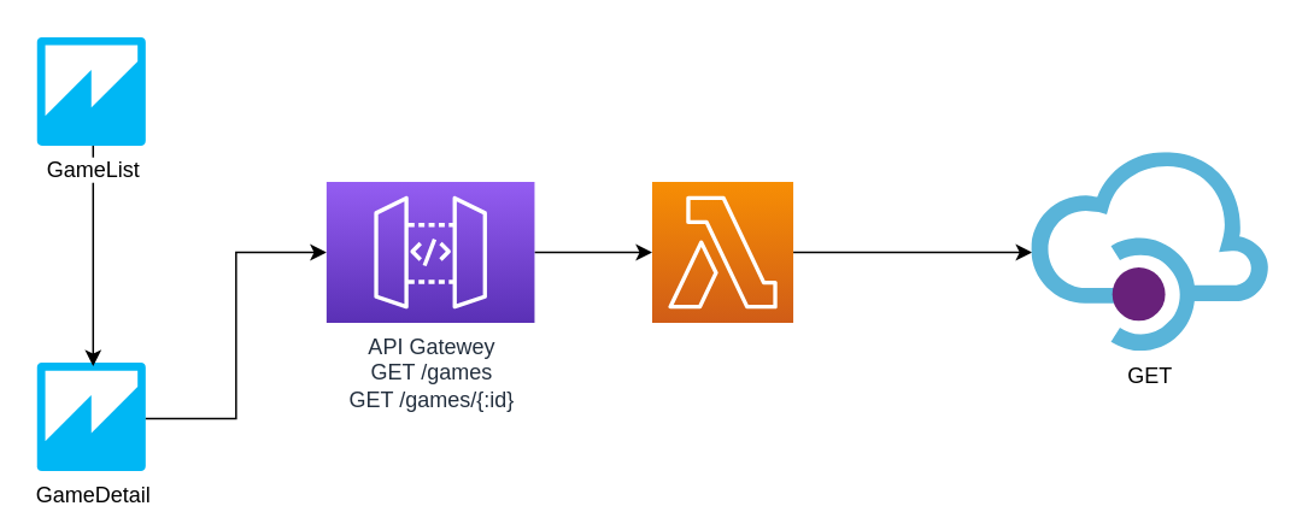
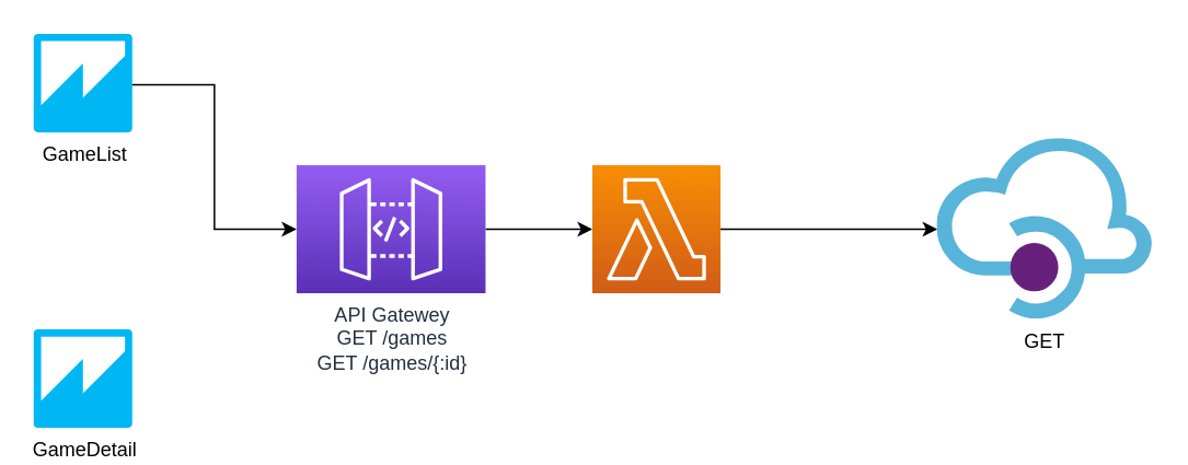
- <mxCell id="4" style="edgeStyle=orthogonalEdgeStyle;rounded=0;orthogonalLoop=1;jettySize=auto;html=1;" edge="1" parent="1" source="5" target="7"><mxGeometry relative="1" as="geometry" /></mxCell>
+ <mxCell id="4" style="edgeStyle=orthogonalEdgeStyle;rounded=0;orthogonalLoop=1;jettySize=auto;html=1;entryX=0;entryY=0.5;entryDx=0;entryDy=0;entryPerimeter=0;" edge="1" parent="1" source="5" target="9"><mxGeometry relative="1" as="geometry" /></mxCell>
- <mxCell id="6" style="edgeStyle=orthogonalEdgeStyle;rounded=0;orthogonalLoop=1;jettySize=auto;html=1;entryX=0;entryY=0.5;entryDx=0;entryDy=0;entryPerimeter=0;" edge="1" parent="1" source="7" target="9"><mxGeometry relative="1" as="geometry" /></mxCell>
